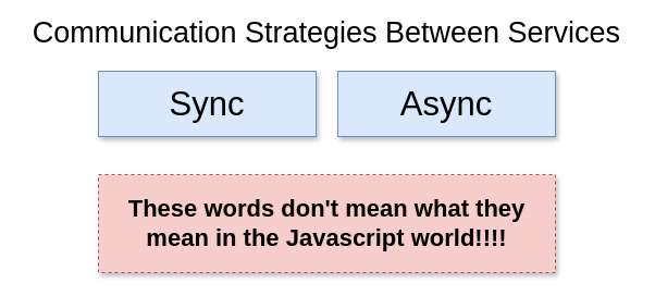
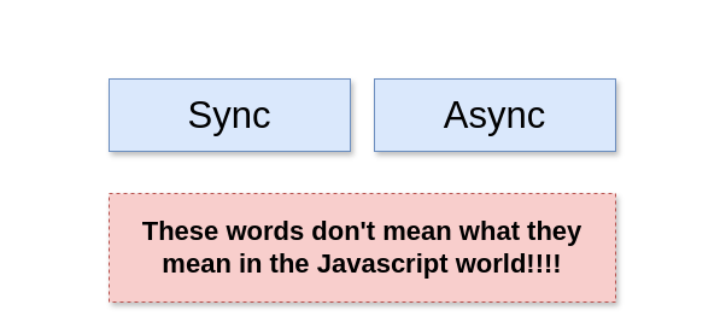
- <mxCell id="2" value="Communication Strategies Between Services" style="text;html=1;strokeColor=none;fillColor=none;align=center;verticalAlign=middle;whiteSpace=wrap;rounded=0;fontSize=27;" parent="1" vertex="1"><mxGeometry x="20" y="20" width="560" height="20" as="geometry" /></mxCell>
